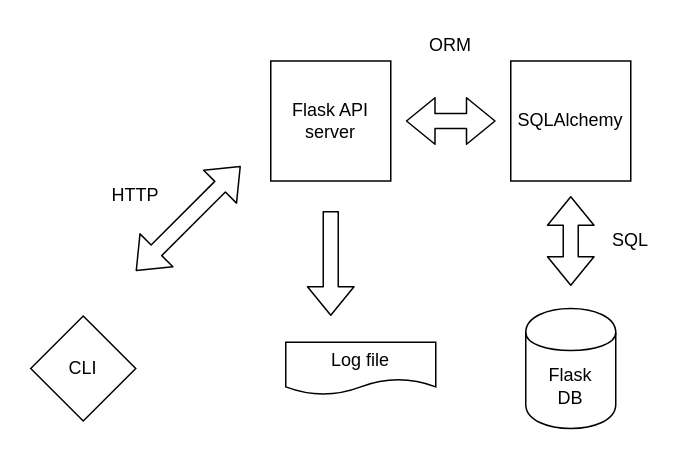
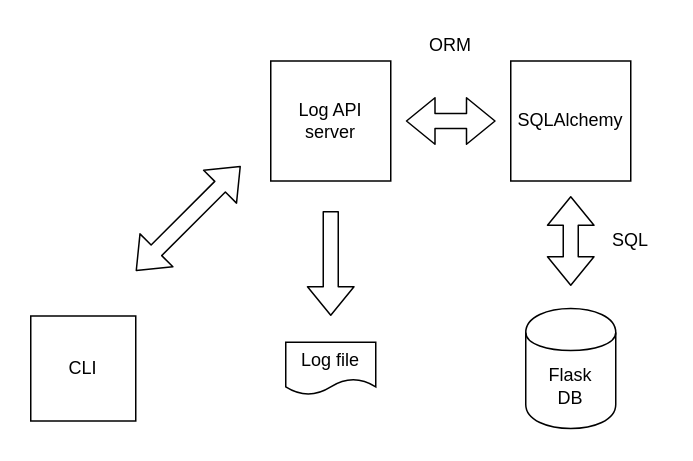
- <mxCell id="2" value="Flask API server" style="whiteSpace=wrap;html=1;aspect=fixed;" parent="1" vertex="1"><mxGeometry x="180" y="40" width="80" height="80" as="geometry" /></mxCell>
+ <mxCell id="2" value="Log API server" style="whiteSpace=wrap;html=1;aspect=fixed;" parent="1" vertex="1"><mxGeometry x="180" y="40" width="80" height="80" as="geometry" /></mxCell>
- <mxCell id="9" value="HTTP" style="text;html=1;strokeColor=none;fillColor=none;align=center;verticalAlign=middle;whiteSpace=wrap;rounded=0;" parent="1" vertex="1"><mxGeometry x="70" y="120" width="40" height="20" as="geometry" /></mxCell>
- <mxCell id="3" value="CLI" style="rhombus;whiteSpace=wrap;html=1;aspect=fixed;" parent="1" vertex="1"><mxGeometry x="20" y="210" width="70" height="70" as="geometry" /></mxCell>
+ <mxCell id="3" value="CLI" style="whiteSpace=wrap;html=1;aspect=fixed;" parent="1" vertex="1"><mxGeometry x="20" y="210" width="70" height="70" as="geometry" /></mxCell>
- <mxCell id="12" value="Log file" style="shape=document;whiteSpace=wrap;html=1;boundedLbl=1;" vertex="1" parent="1"><mxGeometry x="190" y="227.5" width="100" height="35" as="geometry" /></mxCell>
+ <mxCell id="12" value="Log file" style="shape=document;whiteSpace=wrap;html=1;boundedLbl=1;" vertex="1" parent="1"><mxGeometry x="190" y="227.5" width="60" height="35" as="geometry" /></mxCell>
